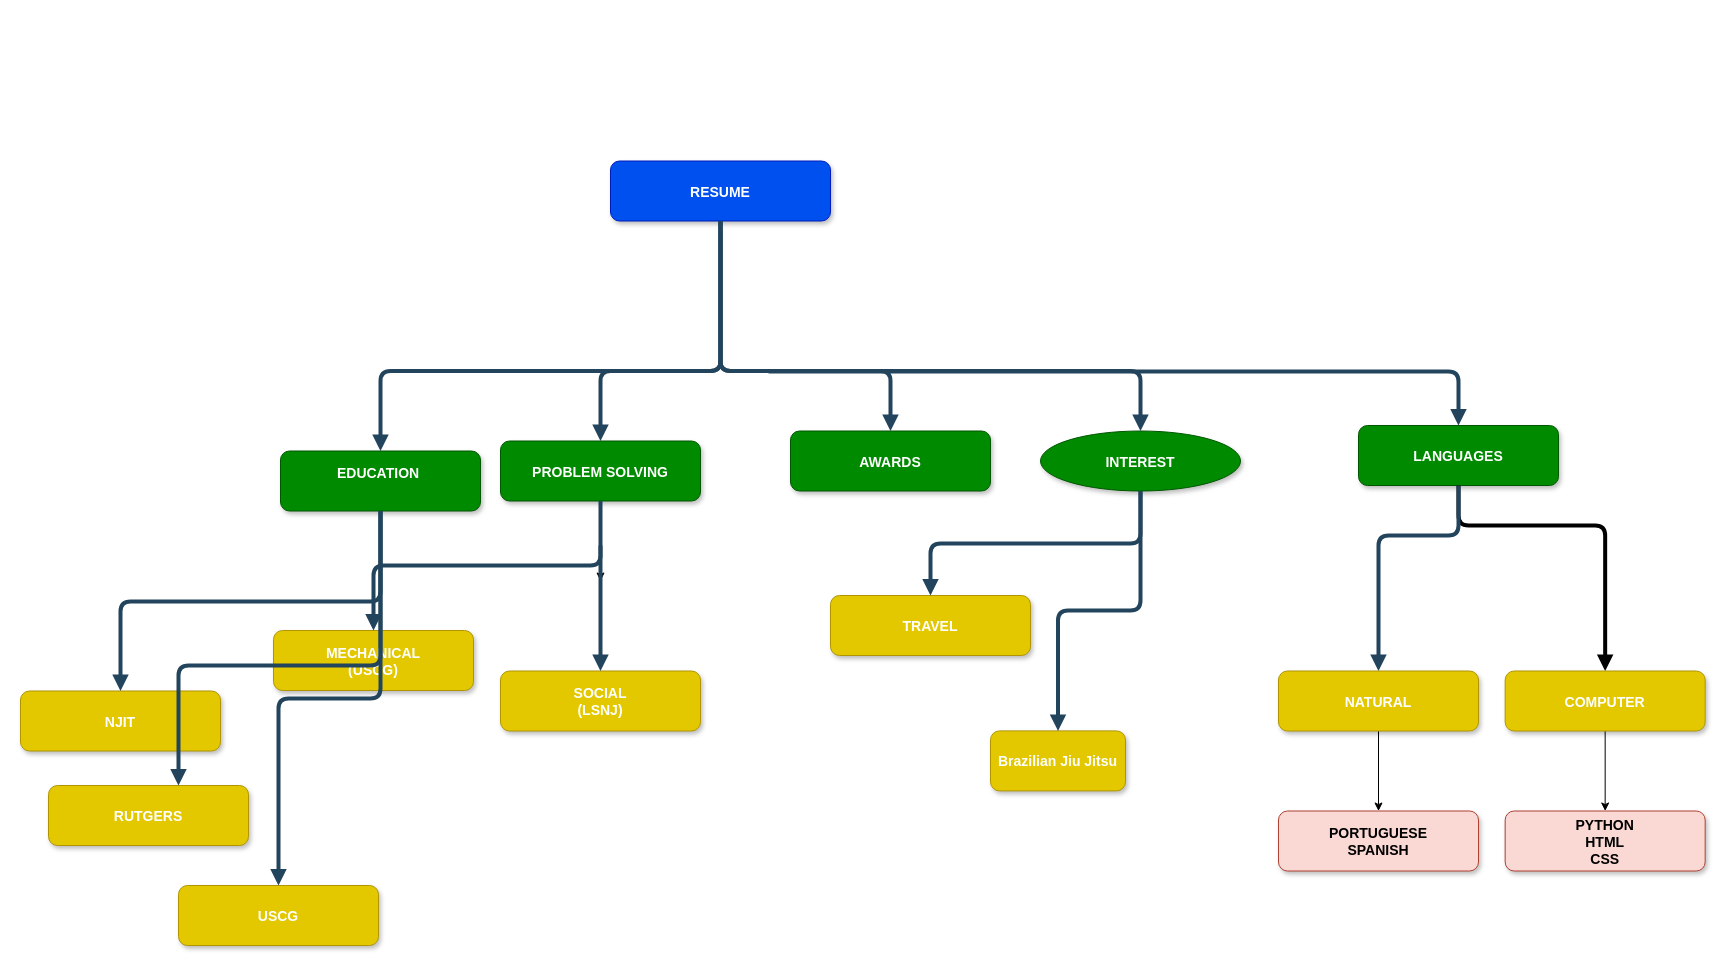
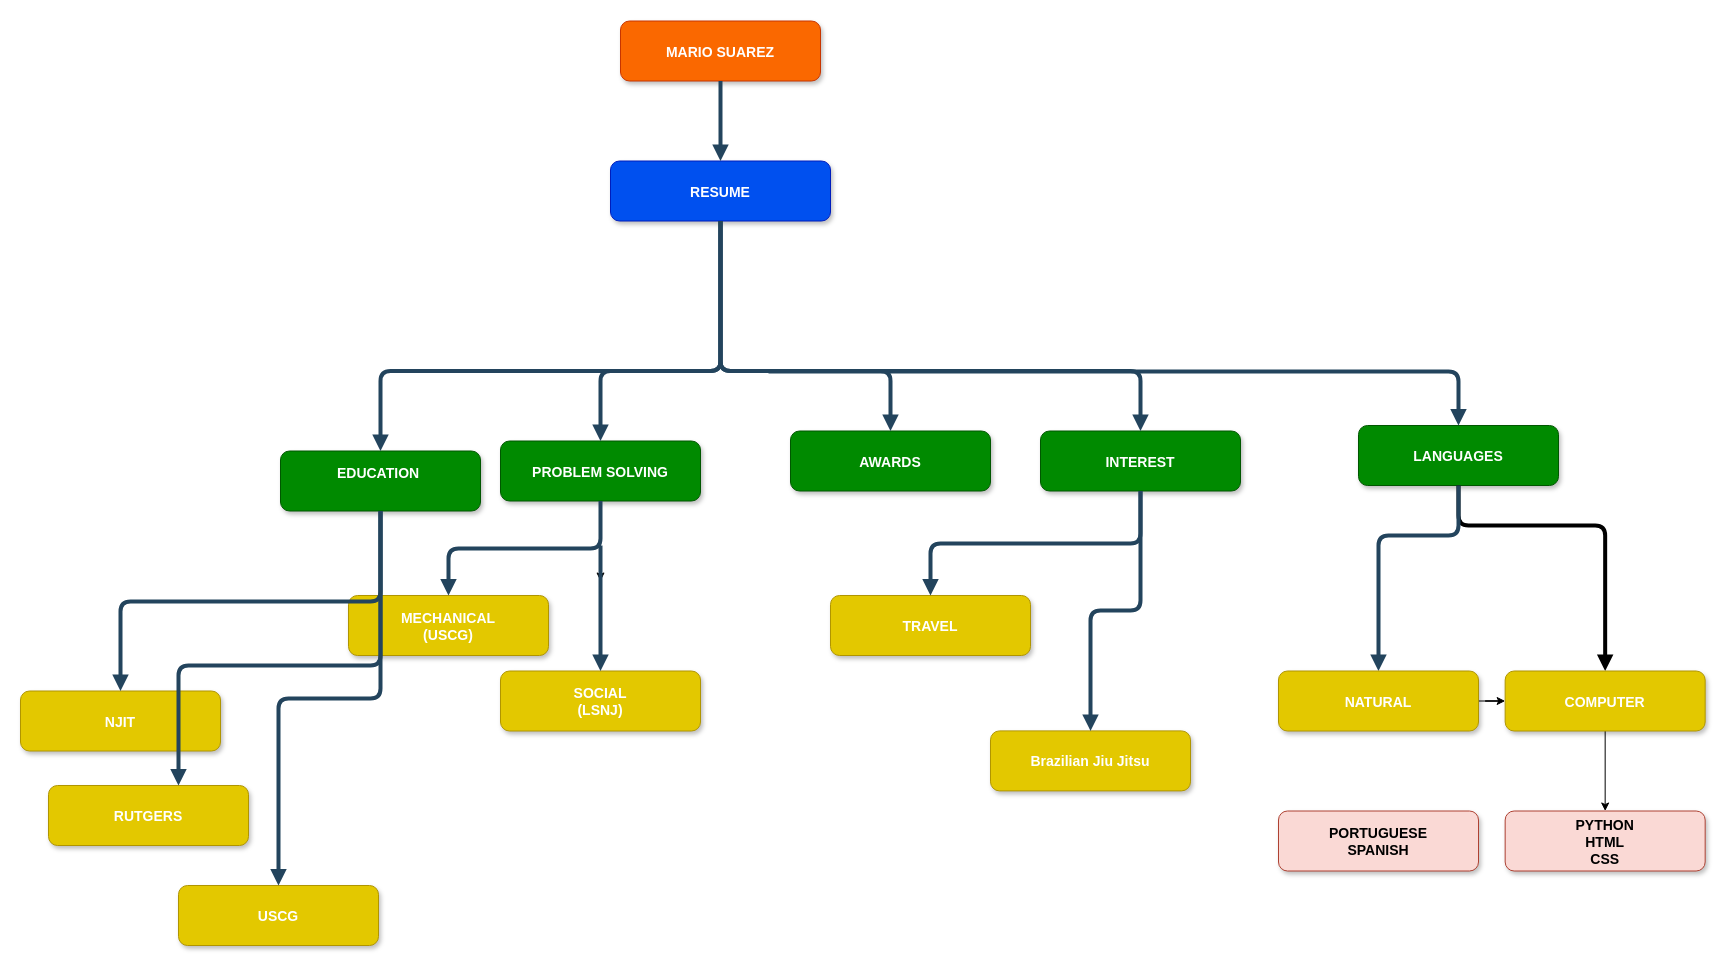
+ <mxCell id="2" value="MARIO SUAREZ" style="rounded=1;fillColor=#fa6800;strokeColor=#C73500;shadow=1;fontStyle=1;fontSize=14;fontColor=#ffffff;" parent="1" vertex="1"><mxGeometry x="620" y="20.5" width="200" height="60" as="geometry" /></mxCell>
+ <mxCell id="17" value="" style="edgeStyle=elbowEdgeStyle;elbow=vertical;strokeWidth=4;endArrow=block;endFill=1;fontStyle=1;strokeColor=#23445D;" parent="1" source="2" target="3" edge="1"><mxGeometry x="22" y="165.5" width="100" height="100" as="geometry"><mxPoint x="-30" y="80.5" as="sourcePoint" /><mxPoint x="70" y="-19.5" as="targetPoint" /></mxGeometry></mxCell>
- <mxCell id="13" value="INTEREST" style="ellipse;fillColor=#008a00;strokeColor=#005700;shadow=1;fontStyle=1;fontColor=#ffffff;fontSize=14;" parent="1" vertex="1"><mxGeometry x="1040" y="430.5" width="200" height="60" as="geometry" /></mxCell>
+ <mxCell id="13" value="INTEREST" style="rounded=1;fillColor=#008a00;strokeColor=#005700;shadow=1;fontStyle=1;fontColor=#ffffff;fontSize=14;" parent="1" vertex="1"><mxGeometry x="1040" y="430.5" width="200" height="60" as="geometry" /></mxCell>
- <mxCell id="10" value="MECHANICAL&#10;(USCG)" style="rounded=1;fillColor=#e3c800;strokeColor=#B09500;shadow=1;fontStyle=1;fontColor=#ffffff;fontSize=14;" parent="1" vertex="1"><mxGeometry x="273" y="630" width="200" height="60" as="geometry" /></mxCell>
+ <mxCell id="10" value="MECHANICAL&#10;(USCG)" style="rounded=1;fillColor=#e3c800;strokeColor=#B09500;shadow=1;fontStyle=1;fontColor=#ffffff;fontSize=14;" parent="1" vertex="1"><mxGeometry x="348" y="595" width="200" height="60" as="geometry" /></mxCell>
- <mxCell id="14" value="Brazilian Jiu Jitsu" style="rounded=1;fillColor=#e3c800;strokeColor=#B09500;shadow=1;fontStyle=1;fontColor=#ffffff;fontSize=14;" parent="1" vertex="1"><mxGeometry x="990" y="730.389" width="135" height="60" as="geometry" /></mxCell>
+ <mxCell id="14" value="Brazilian Jiu Jitsu" style="rounded=1;fillColor=#e3c800;strokeColor=#B09500;shadow=1;fontStyle=1;fontColor=#ffffff;fontSize=14;" parent="1" vertex="1"><mxGeometry x="990" y="730.389" width="200" height="60" as="geometry" /></mxCell>
- <mxCell id="31" value="" style="edgeStyle=orthogonalEdgeStyle;rounded=0;orthogonalLoop=1;jettySize=auto;html=1;" parent="1" source="32" target="33" edge="1"><mxGeometry relative="1" as="geometry" /></mxCell>
+ <mxCell id="31" value="" style="edgeStyle=orthogonalEdgeStyle;rounded=0;orthogonalLoop=1;jettySize=auto;html=1;" parent="1" source="32" target="35" edge="1"><mxGeometry relative="1" as="geometry" /></mxCell>
